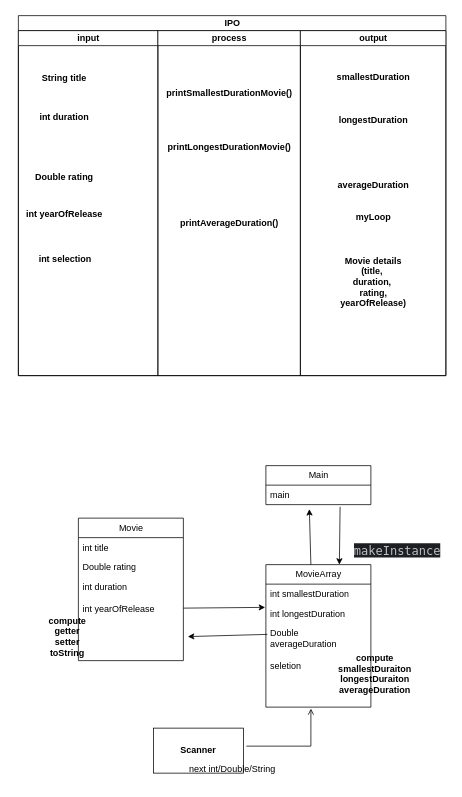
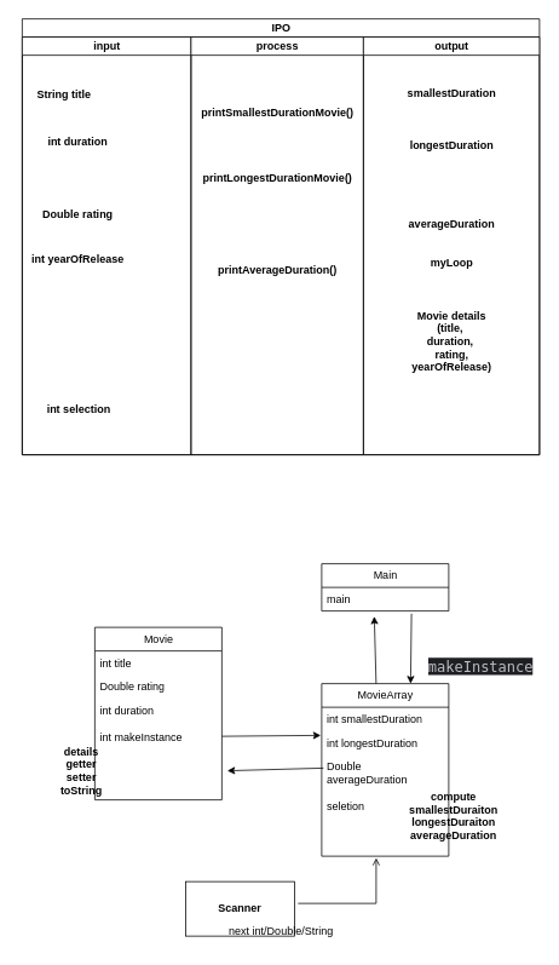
- <mxCell id="7" value="&lt;b&gt;String title&lt;/b&gt;" style="text;html=1;align=center;verticalAlign=middle;resizable=0;points=[];autosize=1;strokeColor=none;fillColor=none;" parent="3" vertex="1"><mxGeometry x="21.0" y="48" width="80" height="30" as="geometry" /></mxCell>
+ <mxCell id="7" value="&lt;b&gt;String title&lt;/b&gt;" style="text;html=1;align=center;verticalAlign=middle;resizable=0;points=[];autosize=1;strokeColor=none;fillColor=none;" parent="3" vertex="1"><mxGeometry x="6" y="48" width="80" height="30" as="geometry" /></mxCell>
- <mxCell id="8" value="&lt;b&gt;int selection&lt;br&gt;&lt;/b&gt;" style="text;html=1;align=center;verticalAlign=middle;resizable=0;points=[];autosize=1;strokeColor=none;fillColor=none;" parent="3" vertex="1"><mxGeometry x="17.0" y="290" width="90" height="30" as="geometry" /></mxCell>
+ <mxCell id="8" value="&lt;b&gt;int selection&lt;br&gt;&lt;/b&gt;" style="text;html=1;align=center;verticalAlign=middle;resizable=0;points=[];autosize=1;strokeColor=none;fillColor=none;" parent="3" vertex="1"><mxGeometry x="17.0" y="395" width="90" height="30" as="geometry" /></mxCell>
- <mxCell id="16" value="&lt;div&gt;int duration&lt;/div&gt;&lt;div&gt;&lt;br&gt;&lt;/div&gt;&lt;div&gt;int yearOfRelease&lt;br&gt;&lt;/div&gt;" style="text;strokeColor=none;fillColor=none;align=left;verticalAlign=top;spacingLeft=4;spacingRight=4;overflow=hidden;rotatable=0;points=[[0,0.5],[1,0.5]];portConstraint=eastwest;whiteSpace=wrap;html=1;" parent="13" vertex="1"><mxGeometry y="78" width="140" height="112" as="geometry" /></mxCell>
+ <mxCell id="16" value="&lt;div&gt;int duration&lt;/div&gt;&lt;div&gt;&lt;br&gt;&lt;/div&gt;&lt;div&gt;int makeInstance&lt;br&gt;&lt;/div&gt;" style="text;strokeColor=none;fillColor=none;align=left;verticalAlign=top;spacingLeft=4;spacingRight=4;overflow=hidden;rotatable=0;points=[[0,0.5],[1,0.5]];portConstraint=eastwest;whiteSpace=wrap;html=1;" parent="13" vertex="1"><mxGeometry y="78" width="140" height="112" as="geometry" /></mxCell>
- <mxCell id="29" value="&lt;div&gt;&lt;b&gt;compute&lt;/b&gt;&lt;/div&gt;&lt;div&gt;&lt;b&gt;getter&lt;/b&gt;&lt;/div&gt;&lt;div&gt;&lt;b&gt;setter&lt;/b&gt;&lt;/div&gt;&lt;div&gt;&lt;b&gt;toString&lt;br&gt;&lt;/b&gt;&lt;/div&gt;&lt;b&gt;&lt;br&gt;&lt;/b&gt;" style="text;html=1;align=center;verticalAlign=middle;resizable=0;points=[];autosize=1;strokeColor=none;fillColor=none;" parent="1" vertex="1"><mxGeometry x="54" y="810" width="70" height="90" as="geometry" /></mxCell>
+ <mxCell id="29" value="&lt;div&gt;&lt;b&gt;details&lt;/b&gt;&lt;/div&gt;&lt;div&gt;&lt;b&gt;getter&lt;/b&gt;&lt;/div&gt;&lt;div&gt;&lt;b&gt;setter&lt;/b&gt;&lt;/div&gt;&lt;div&gt;&lt;b&gt;toString&lt;br&gt;&lt;/b&gt;&lt;/div&gt;&lt;b&gt;&lt;br&gt;&lt;/b&gt;" style="text;html=1;align=center;verticalAlign=middle;resizable=0;points=[];autosize=1;strokeColor=none;fillColor=none;" parent="1" vertex="1"><mxGeometry x="54" y="810" width="70" height="90" as="geometry" /></mxCell>
